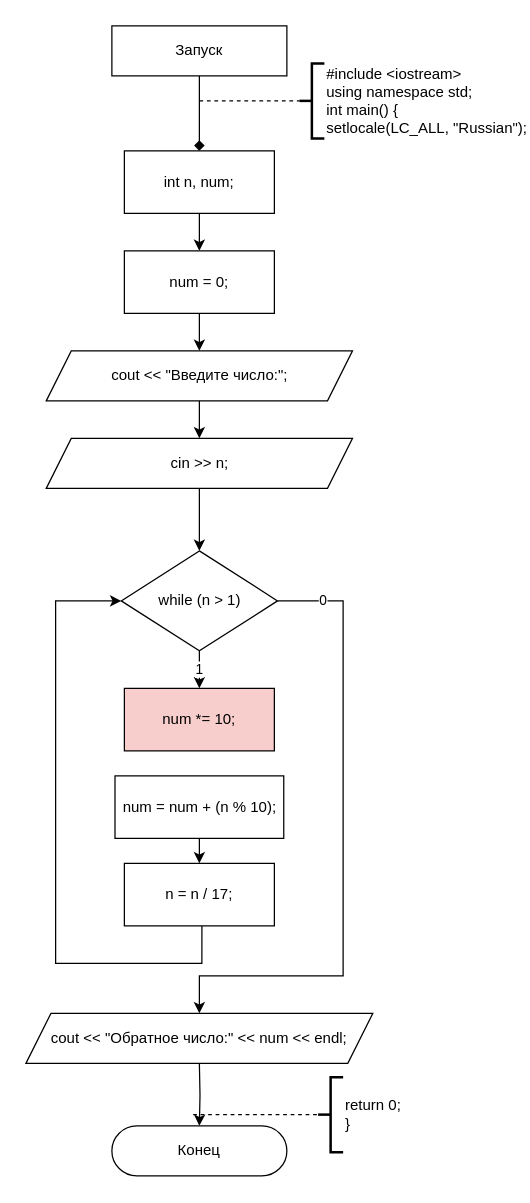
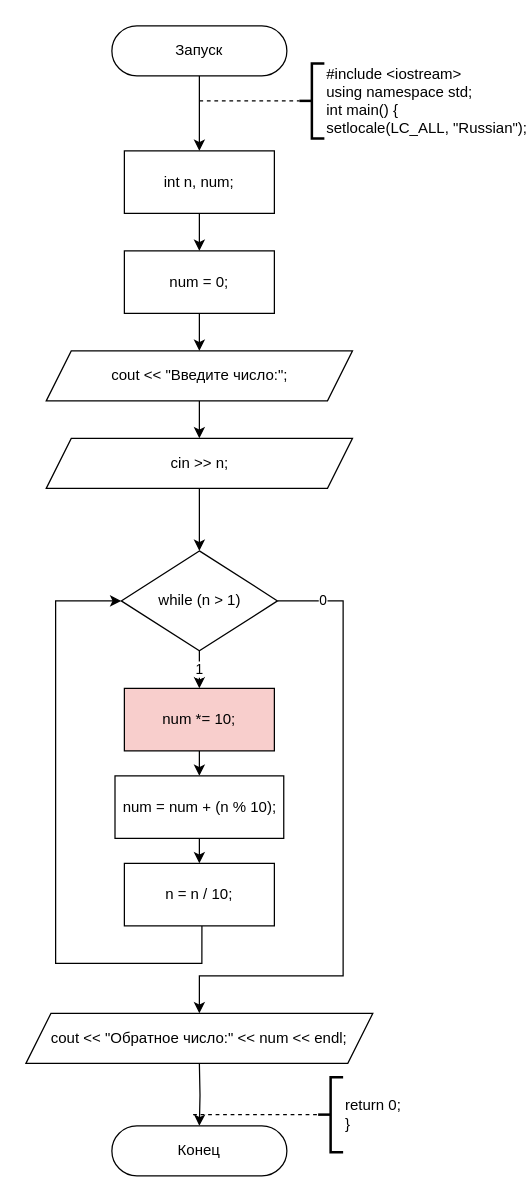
- <mxCell id="3" value="Запуск" style="whiteSpace=wrap;html=1;arcSize=50;rounded=0;" parent="1" vertex="1"><mxGeometry x="89" y="20" width="140" height="40" as="geometry" /></mxCell>
+ <mxCell id="3" value="Запуск" style="rounded=1;whiteSpace=wrap;html=1;arcSize=50;" parent="1" vertex="1"><mxGeometry x="89" y="20" width="140" height="40" as="geometry" /></mxCell>
- <mxCell id="2" style="edgeStyle=orthogonalEdgeStyle;rounded=0;orthogonalLoop=1;jettySize=auto;html=1;endArrow=diamond;" parent="1" source="3" target="5" edge="1"><mxGeometry relative="1" as="geometry" /></mxCell>
+ <mxCell id="2" style="edgeStyle=orthogonalEdgeStyle;rounded=0;orthogonalLoop=1;jettySize=auto;html=1;" parent="1" source="3" target="5" edge="1"><mxGeometry relative="1" as="geometry" /></mxCell>
+ <mxCell id="19" style="edgeStyle=none;html=1;rounded=0;" parent="1" source="20" target="23" edge="1"><mxGeometry relative="1" as="geometry" /></mxCell>
- <mxCell id="27" value="n = n / 17;" style="rounded=0;whiteSpace=wrap;html=1;" parent="1" vertex="1"><mxGeometry x="99" y="690" width="120" height="50" as="geometry" /></mxCell>
+ <mxCell id="27" value="n = n / 10;" style="rounded=0;whiteSpace=wrap;html=1;" parent="1" vertex="1"><mxGeometry x="99" y="690" width="120" height="50" as="geometry" /></mxCell>
